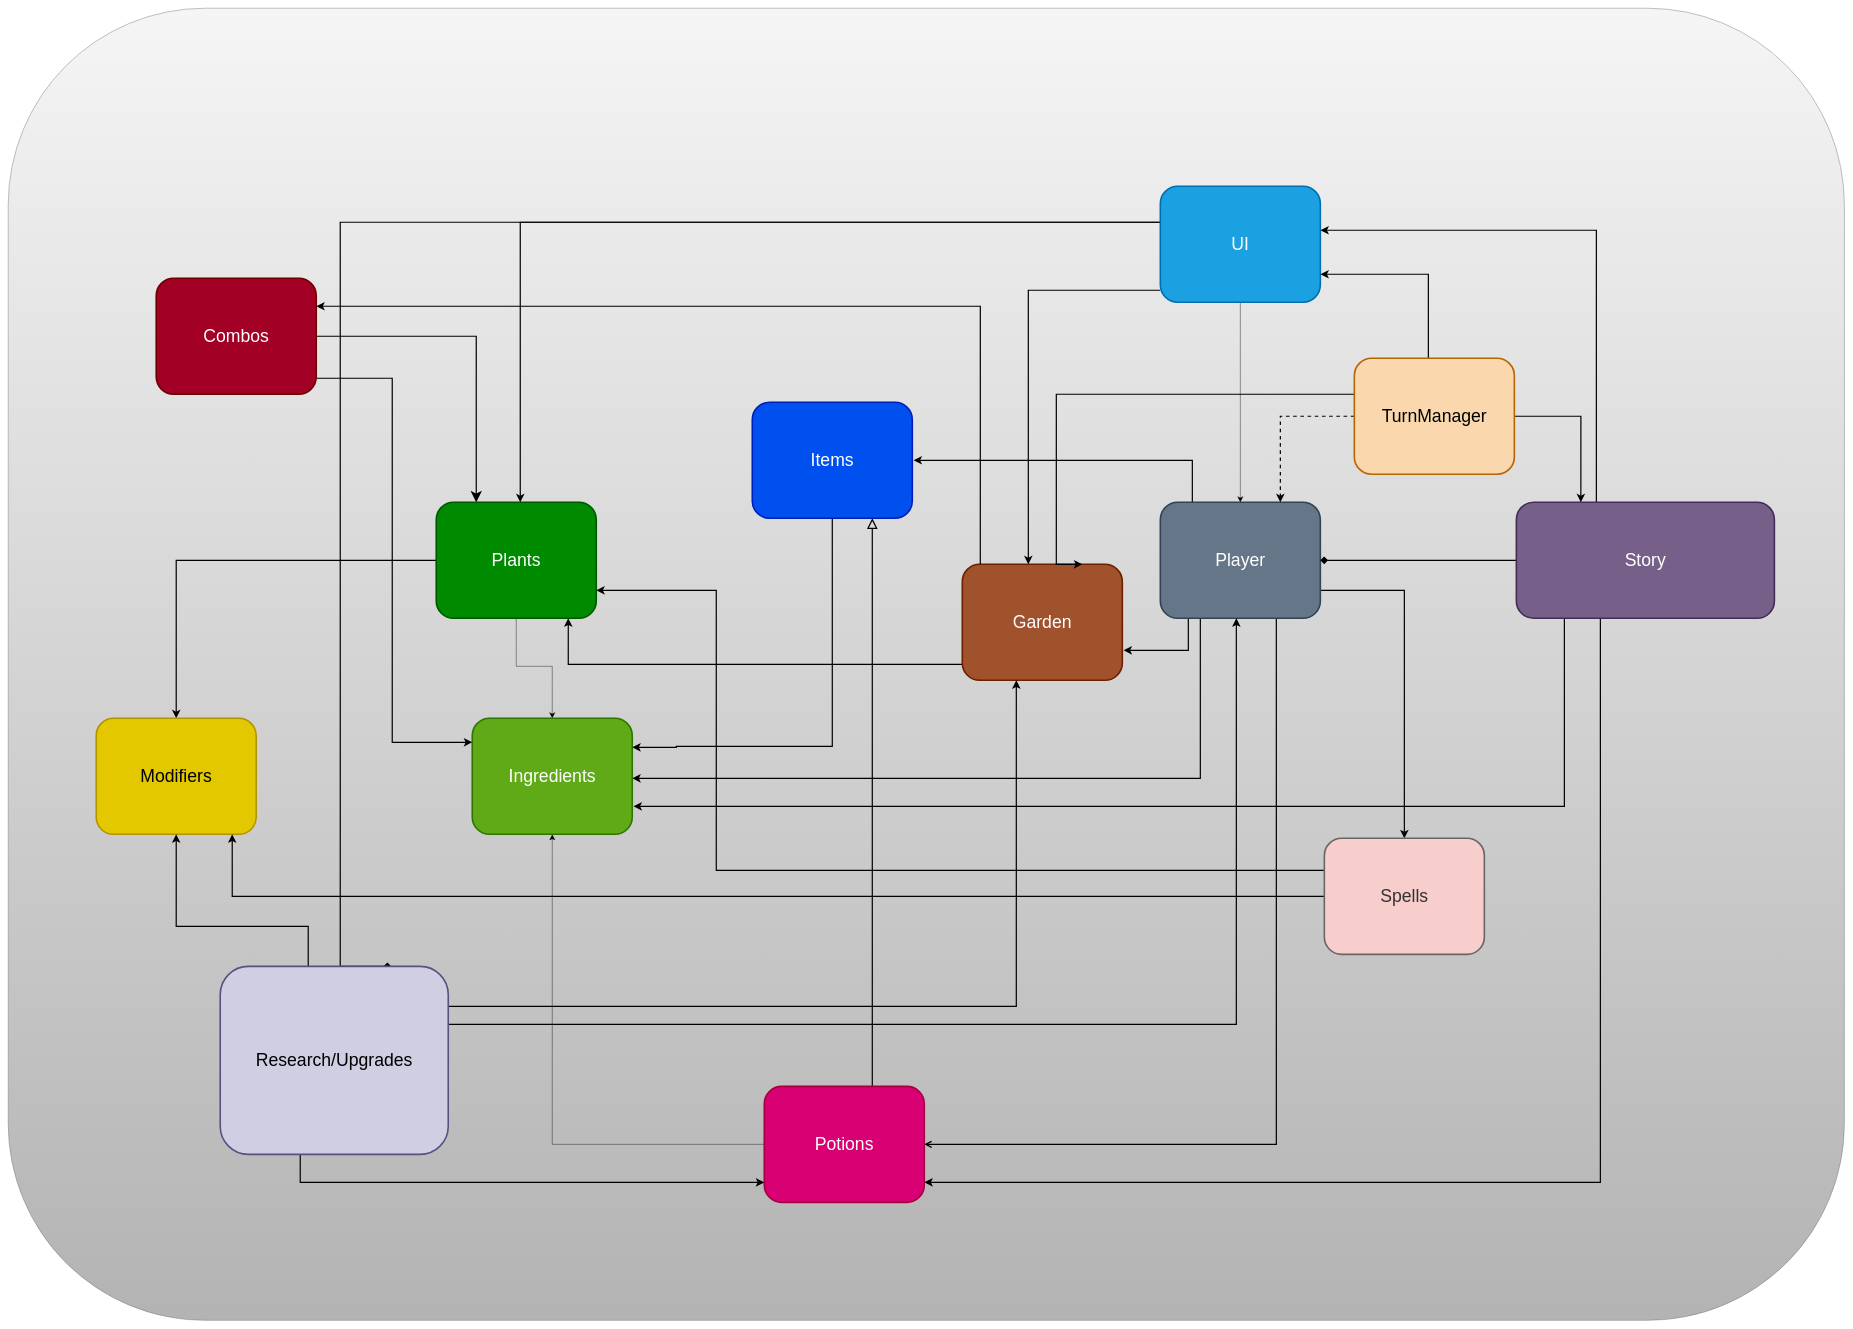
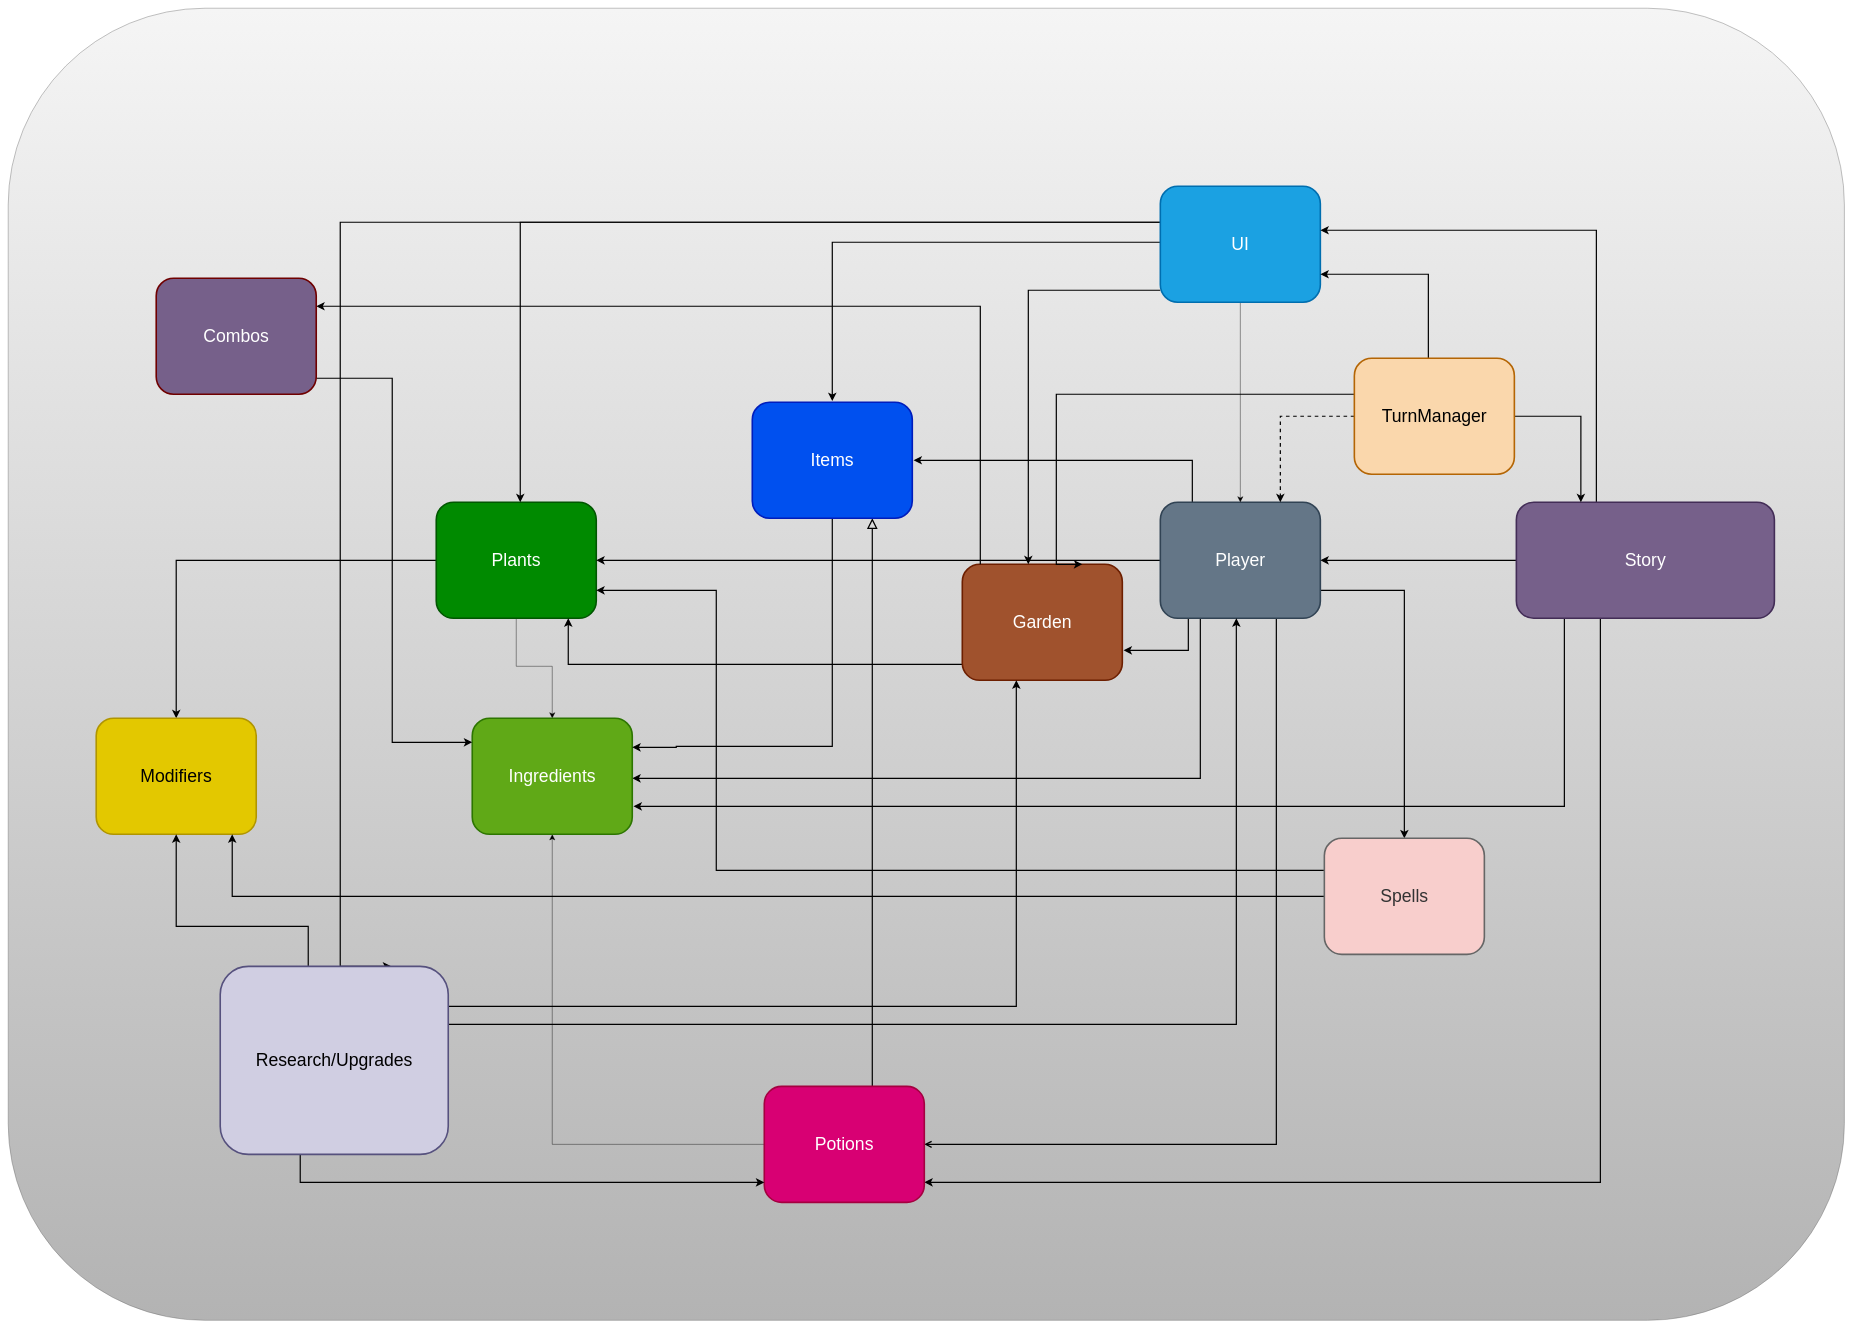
+ <mxCell id="19" style="edgeStyle=orthogonalEdgeStyle;rounded=0;orthogonalLoop=1;jettySize=auto;html=1;endArrow=classic;endFill=1;endSize=12;targetPerimeterSpacing=3;strokeWidth=3;" parent="1" source="21" target="32" edge="1"><mxGeometry relative="1" as="geometry"><Array as="points"><mxPoint x="2080" y="605" /></Array></mxGeometry></mxCell>
- <mxCell id="36" value="&lt;font style=&quot;font-size: 44px&quot;&gt;Combos&lt;/font&gt;" style="rounded=1;whiteSpace=wrap;html=1;strokeColor=#6F0000;strokeWidth=4;fillColor=#a20025;fontColor=#ffffff;" parent="1" vertex="1"><mxGeometry x="390" y="695" width="400" height="290" as="geometry" /></mxCell>
+ <mxCell id="36" value="&lt;font style=&quot;font-size: 44px&quot;&gt;Combos&lt;/font&gt;" style="rounded=1;whiteSpace=wrap;html=1;strokeColor=#6F0000;strokeWidth=4;fillColor=#76608a;fontColor=#ffffff;" parent="1" vertex="1"><mxGeometry x="390" y="695" width="400" height="290" as="geometry" /></mxCell>
- <mxCell id="33" style="edgeStyle=orthogonalEdgeStyle;rounded=0;orthogonalLoop=1;jettySize=auto;html=1;entryX=0.25;entryY=0;entryDx=0;entryDy=0;endArrow=classic;endFill=1;startSize=12;endSize=19;targetPerimeterSpacing=12;strokeWidth=3;" parent="1" source="36" target="5" edge="1"><mxGeometry relative="1" as="geometry" /></mxCell>
+ <mxCell id="9" style="edgeStyle=orthogonalEdgeStyle;rounded=0;orthogonalLoop=1;jettySize=auto;html=1;entryX=1;entryY=0.5;entryDx=0;entryDy=0;endSize=12;strokeWidth=3;" parent="1" source="15" target="5" edge="1"><mxGeometry relative="1" as="geometry" /></mxCell>
- <mxCell id="22" style="edgeStyle=orthogonalEdgeStyle;rounded=0;orthogonalLoop=1;jettySize=auto;html=1;entryX=1;entryY=0.5;entryDx=0;entryDy=0;endSize=12;strokeWidth=3;endArrow=diamond;" parent="1" source="26" target="15" edge="1"><mxGeometry relative="1" as="geometry" /></mxCell>
+ <mxCell id="22" style="edgeStyle=orthogonalEdgeStyle;rounded=0;orthogonalLoop=1;jettySize=auto;html=1;entryX=1;entryY=0.5;entryDx=0;entryDy=0;endSize=12;strokeWidth=3;" parent="1" source="26" target="15" edge="1"><mxGeometry relative="1" as="geometry" /></mxCell>
- <mxCell id="20" style="edgeStyle=orthogonalEdgeStyle;rounded=0;orthogonalLoop=1;jettySize=auto;html=1;entryX=0.75;entryY=0;entryDx=0;entryDy=0;endArrow=diamond;endFill=1;startSize=6;endSize=12;targetPerimeterSpacing=0;strokeColor=#000000;strokeWidth=3;" parent="1" source="21" target="41" edge="1"><mxGeometry relative="1" as="geometry"><Array as="points"><mxPoint x="850" y="555" /></Array></mxGeometry></mxCell>
+ <mxCell id="20" style="edgeStyle=orthogonalEdgeStyle;rounded=0;orthogonalLoop=1;jettySize=auto;html=1;entryX=0.75;entryY=0;entryDx=0;entryDy=0;endArrow=classic;endFill=1;startSize=6;endSize=12;targetPerimeterSpacing=0;strokeColor=#000000;strokeWidth=3;" parent="1" source="21" target="41" edge="1"><mxGeometry relative="1" as="geometry"><Array as="points"><mxPoint x="850" y="555" /></Array></mxGeometry></mxCell>
